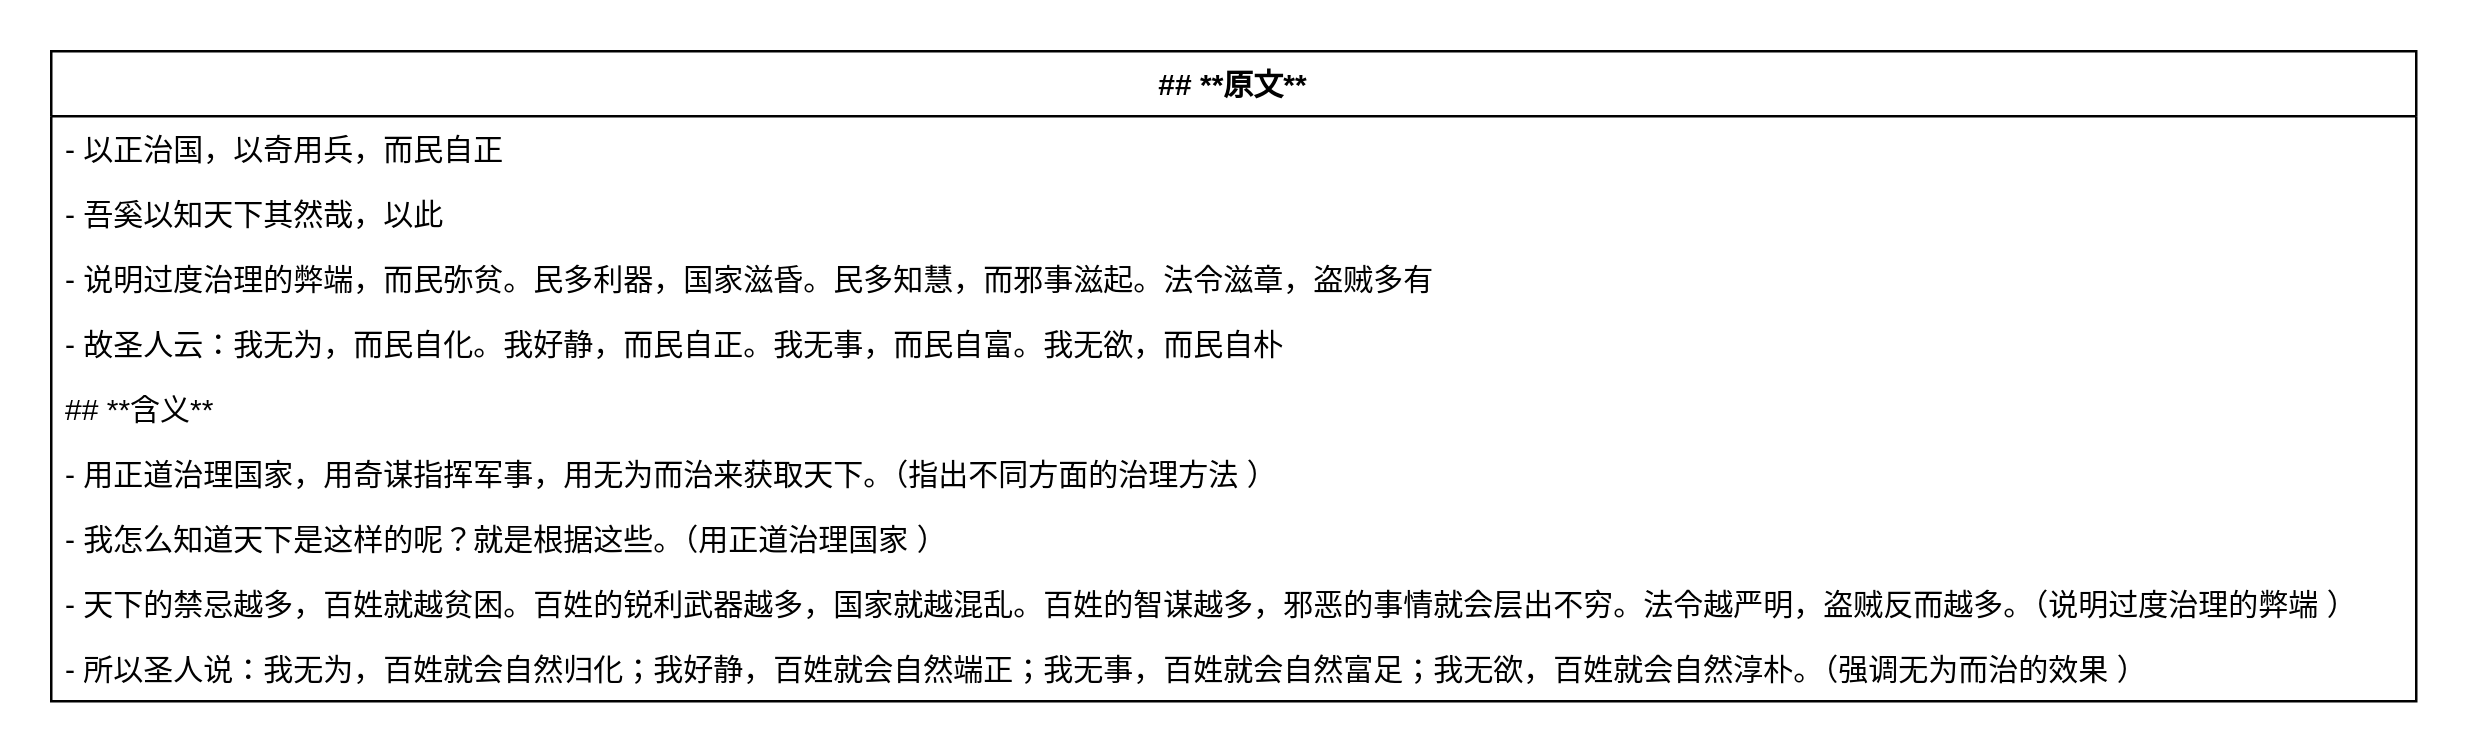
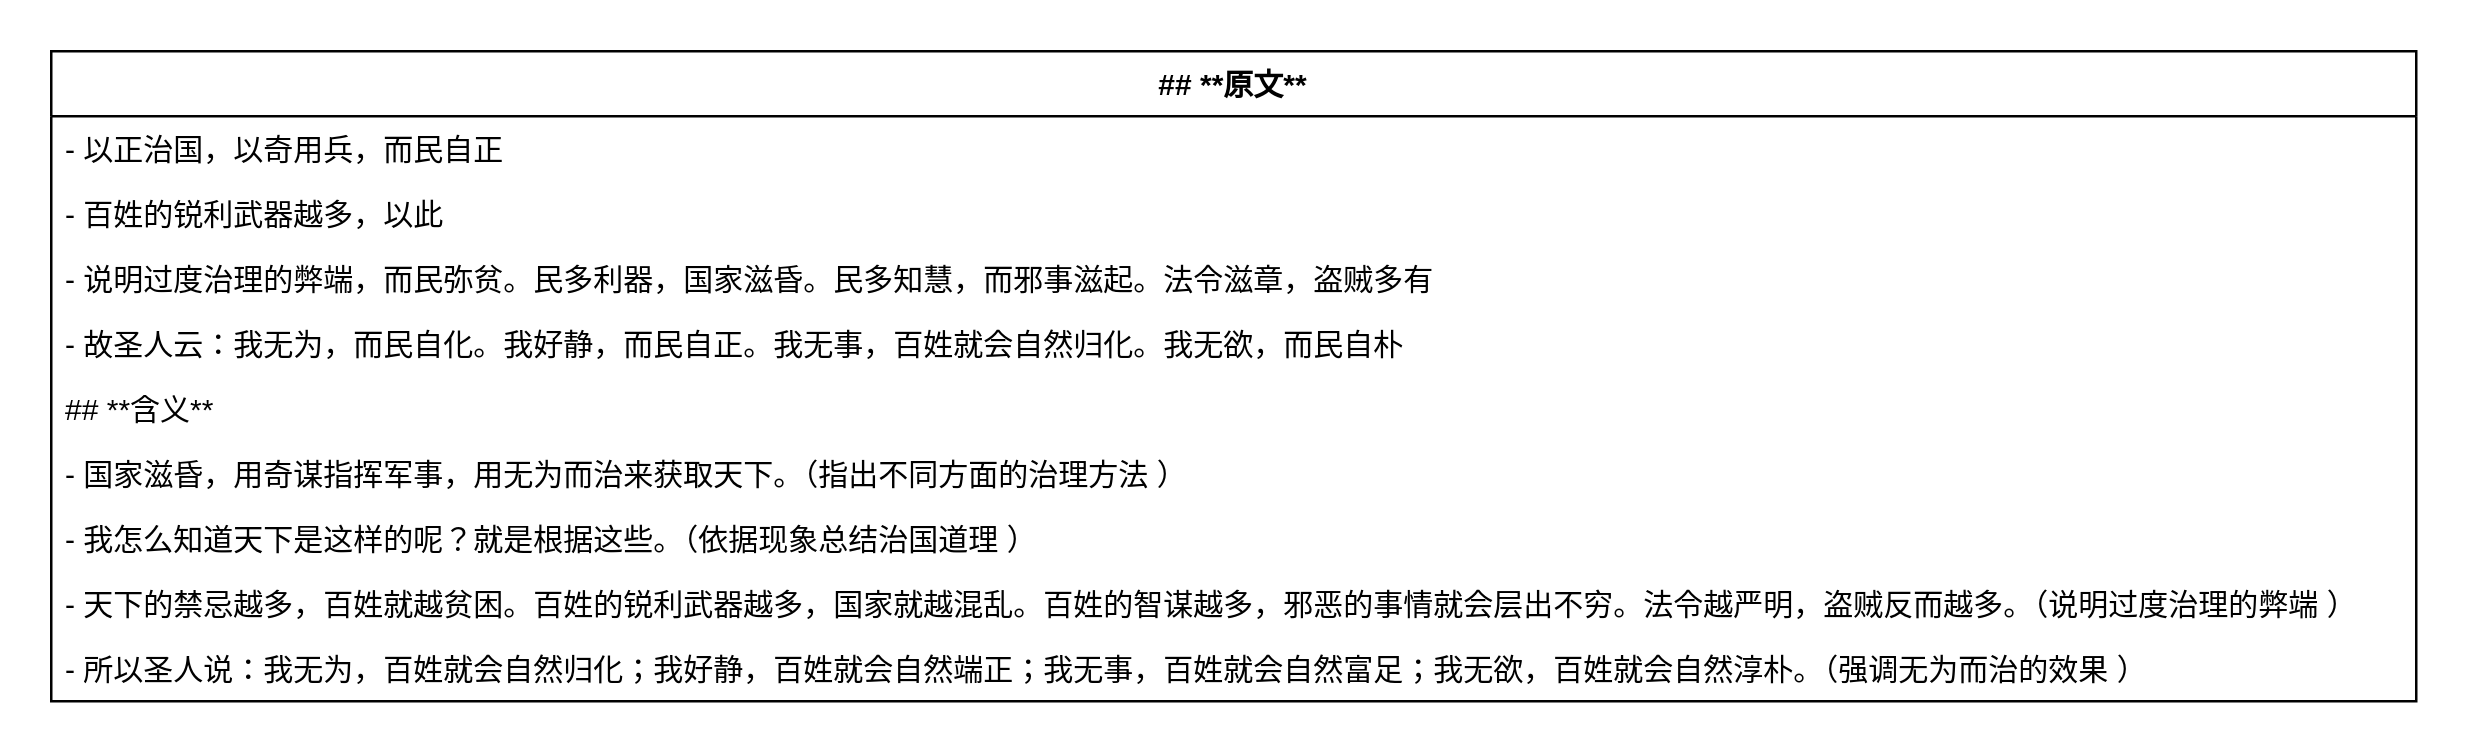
- <mxCell id="4" value="- 吾奚以知天下其然哉，以此" style="text;strokeColor=none;fillColor=none;align=left;verticalAlign=top;spacingLeft=4;spacingRight=4;overflow=hidden;rotatable=0;points=[[0,0.5],[1,0.5]];portConstraint=eastwest;" vertex="1" parent="2"><mxGeometry y="52" width="946" height="26" as="geometry" /></mxCell>
+ <mxCell id="4" value="- 百姓的锐利武器越多，以此" style="text;strokeColor=none;fillColor=none;align=left;verticalAlign=top;spacingLeft=4;spacingRight=4;overflow=hidden;rotatable=0;points=[[0,0.5],[1,0.5]];portConstraint=eastwest;" vertex="1" parent="2"><mxGeometry y="52" width="946" height="26" as="geometry" /></mxCell>
- <mxCell id="6" value="- 故圣人云：我无为，而民自化。我好静，而民自正。我无事，而民自富。我无欲，而民自朴" style="text;strokeColor=none;fillColor=none;align=left;verticalAlign=top;spacingLeft=4;spacingRight=4;overflow=hidden;rotatable=0;points=[[0,0.5],[1,0.5]];portConstraint=eastwest;" vertex="1" parent="2"><mxGeometry y="104" width="946" height="26" as="geometry" /></mxCell>
+ <mxCell id="6" value="- 故圣人云：我无为，而民自化。我好静，而民自正。我无事，百姓就会自然归化。我无欲，而民自朴" style="text;strokeColor=none;fillColor=none;align=left;verticalAlign=top;spacingLeft=4;spacingRight=4;overflow=hidden;rotatable=0;points=[[0,0.5],[1,0.5]];portConstraint=eastwest;" vertex="1" parent="2"><mxGeometry y="104" width="946" height="26" as="geometry" /></mxCell>
- <mxCell id="8" value="- 用正道治理国家，用奇谋指挥军事，用无为而治来获取天下。（指出不同方面的治理方法 ）" style="text;strokeColor=none;fillColor=none;align=left;verticalAlign=top;spacingLeft=4;spacingRight=4;overflow=hidden;rotatable=0;points=[[0,0.5],[1,0.5]];portConstraint=eastwest;" vertex="1" parent="2"><mxGeometry y="156" width="946" height="26" as="geometry" /></mxCell>
+ <mxCell id="8" value="- 国家滋昏，用奇谋指挥军事，用无为而治来获取天下。（指出不同方面的治理方法 ）" style="text;strokeColor=none;fillColor=none;align=left;verticalAlign=top;spacingLeft=4;spacingRight=4;overflow=hidden;rotatable=0;points=[[0,0.5],[1,0.5]];portConstraint=eastwest;" vertex="1" parent="2"><mxGeometry y="156" width="946" height="26" as="geometry" /></mxCell>
- <mxCell id="9" value="- 我怎么知道天下是这样的呢？就是根据这些。（用正道治理国家 ）" style="text;strokeColor=none;fillColor=none;align=left;verticalAlign=top;spacingLeft=4;spacingRight=4;overflow=hidden;rotatable=0;points=[[0,0.5],[1,0.5]];portConstraint=eastwest;" vertex="1" parent="2"><mxGeometry y="182" width="946" height="26" as="geometry" /></mxCell>
+ <mxCell id="9" value="- 我怎么知道天下是这样的呢？就是根据这些。（依据现象总结治国道理 ）" style="text;strokeColor=none;fillColor=none;align=left;verticalAlign=top;spacingLeft=4;spacingRight=4;overflow=hidden;rotatable=0;points=[[0,0.5],[1,0.5]];portConstraint=eastwest;" vertex="1" parent="2"><mxGeometry y="182" width="946" height="26" as="geometry" /></mxCell>
